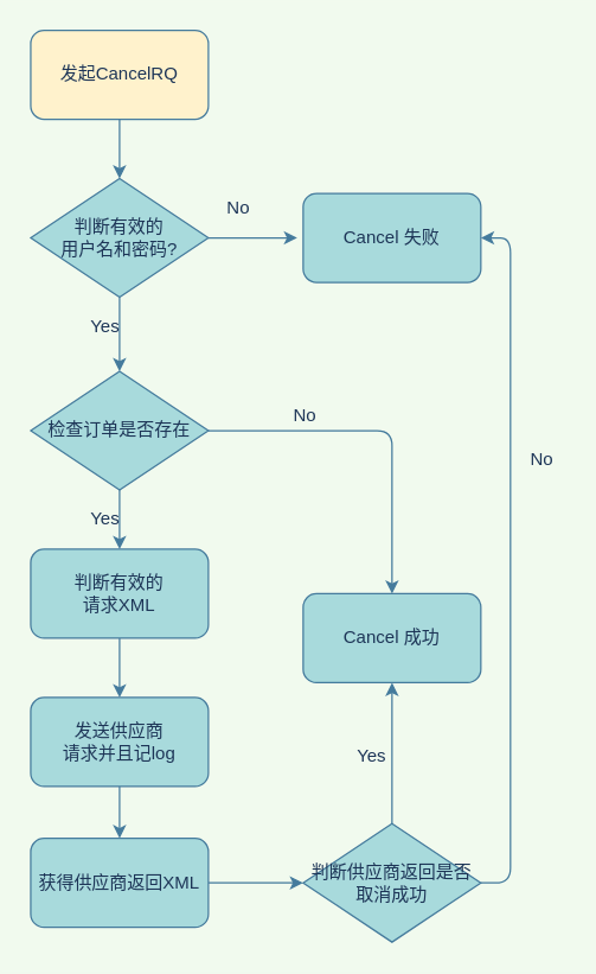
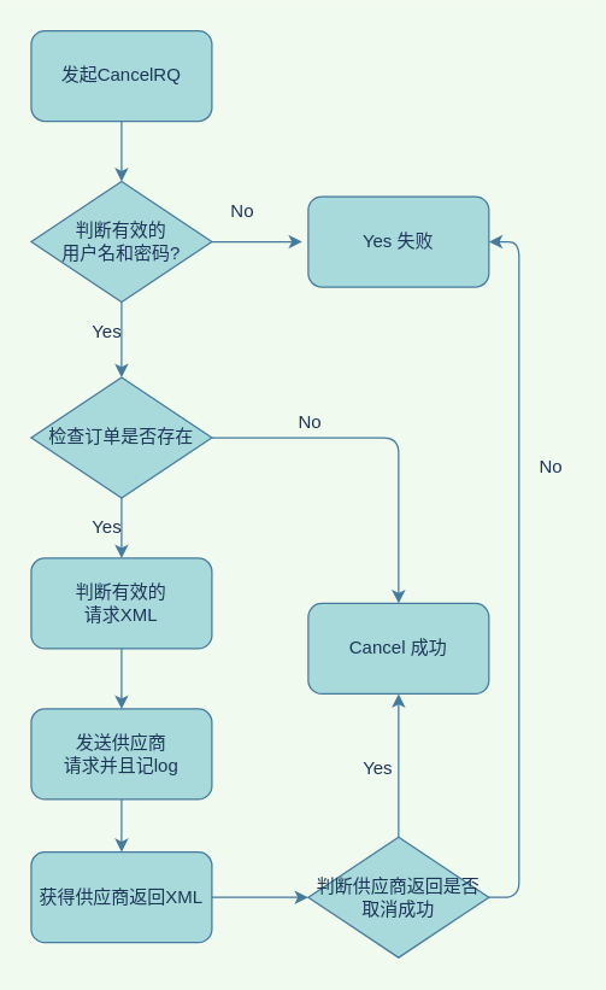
- <mxCell id="3" value="发起CancelRQ" style="rounded=1;whiteSpace=wrap;html=1;sketch=0;strokeColor=#457B9D;fillColor=#fff2cc;fontColor=#1D3557;" vertex="1" parent="1"><mxGeometry x="20" y="20" width="120" height="60" as="geometry" /></mxCell>
+ <mxCell id="3" value="发起CancelRQ" style="rounded=1;whiteSpace=wrap;html=1;sketch=0;strokeColor=#457B9D;fillColor=#A8DADC;fontColor=#1D3557;" vertex="1" parent="1"><mxGeometry x="20" y="20" width="120" height="60" as="geometry" /></mxCell>
- <mxCell id="7" value="Cancel 失败" style="rounded=1;whiteSpace=wrap;html=1;sketch=0;strokeColor=#457B9D;fillColor=#A8DADC;fontColor=#1D3557;" vertex="1" parent="1"><mxGeometry x="204" y="130" width="120" height="60" as="geometry" /></mxCell>
+ <mxCell id="7" value="Yes 失败" style="rounded=1;whiteSpace=wrap;html=1;sketch=0;strokeColor=#457B9D;fillColor=#A8DADC;fontColor=#1D3557;" vertex="1" parent="1"><mxGeometry x="204" y="130" width="120" height="60" as="geometry" /></mxCell>
